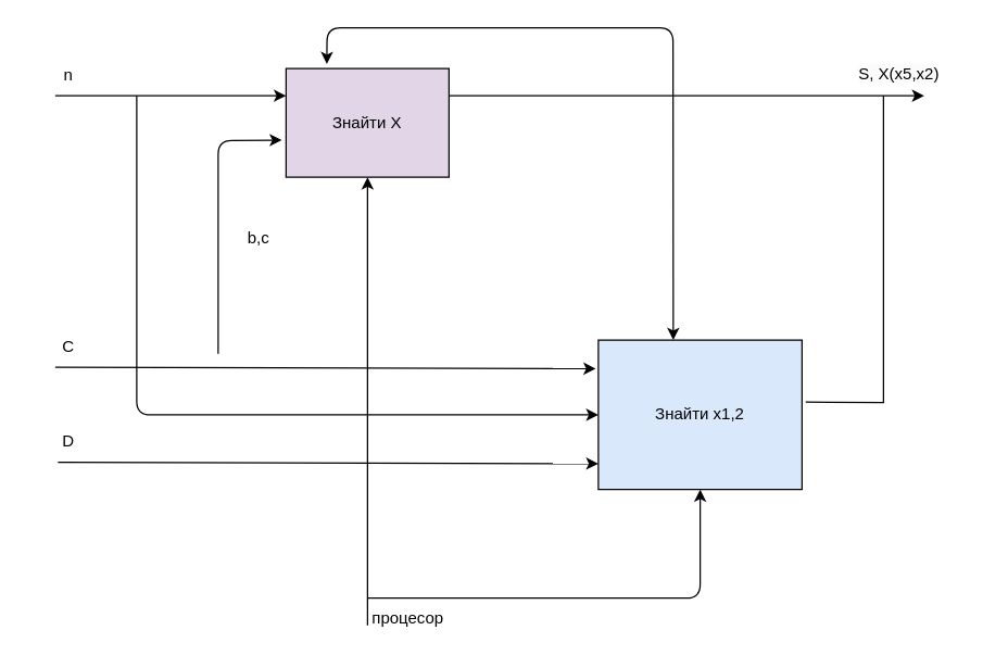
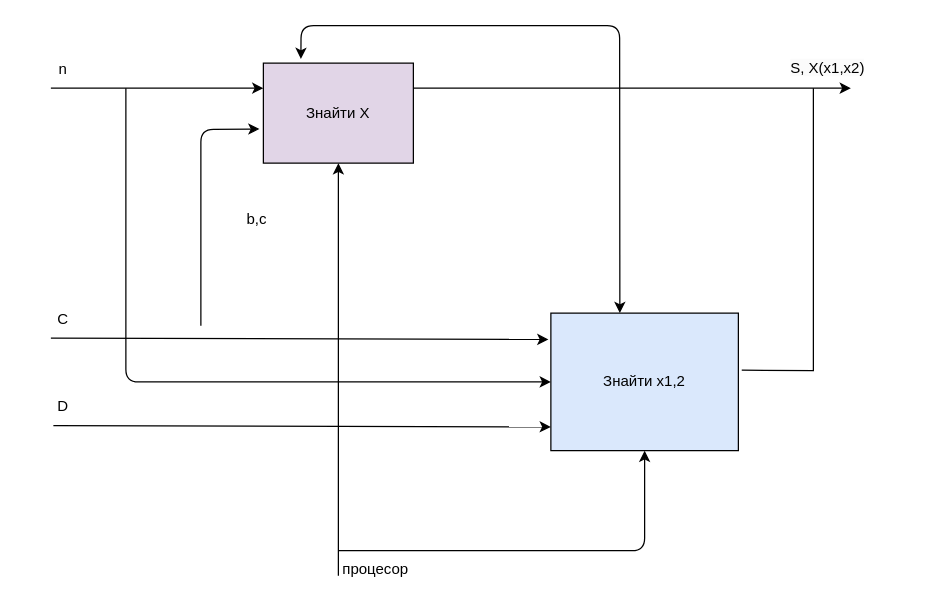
- <mxCell id="11" value="&lt;span style=&quot;caret-color: rgb(0, 0, 0); color: rgb(0, 0, 0); font-family: Helvetica; font-size: 12px; font-style: normal; font-variant-caps: normal; font-weight: 400; letter-spacing: normal; orphans: auto; text-align: center; text-indent: 0px; text-transform: none; white-space: normal; widows: auto; word-spacing: 0px; -webkit-text-stroke-width: 0px; background-color: rgb(251, 251, 251); text-decoration: none; display: inline !important; float: none;&quot;&gt;S, X(x5,x2)&lt;/span&gt;" style="text;whiteSpace=wrap;html=1;" vertex="1" parent="1"><mxGeometry x="630" y="40" width="90" height="40" as="geometry" /></mxCell>
+ <mxCell id="11" value="&lt;span style=&quot;caret-color: rgb(0, 0, 0); color: rgb(0, 0, 0); font-family: Helvetica; font-size: 12px; font-style: normal; font-variant-caps: normal; font-weight: 400; letter-spacing: normal; orphans: auto; text-align: center; text-indent: 0px; text-transform: none; white-space: normal; widows: auto; word-spacing: 0px; -webkit-text-stroke-width: 0px; background-color: rgb(251, 251, 251); text-decoration: none; display: inline !important; float: none;&quot;&gt;S, X(x1,x2)&lt;/span&gt;" style="text;whiteSpace=wrap;html=1;" vertex="1" parent="1"><mxGeometry x="630" y="40" width="90" height="40" as="geometry" /></mxCell>
- <mxCell id="18" value="b,c" style="text;html=1;align=center;verticalAlign=middle;whiteSpace=wrap;rounded=0;" vertex="1" parent="1"><mxGeometry x="160" y="160" width="60" height="30" as="geometry" /></mxCell>
+ <mxCell id="18" value="b,c" style="text;html=1;align=center;verticalAlign=middle;whiteSpace=wrap;rounded=0;" vertex="1" parent="1"><mxGeometry x="175" y="160" width="60" height="30" as="geometry" /></mxCell>
